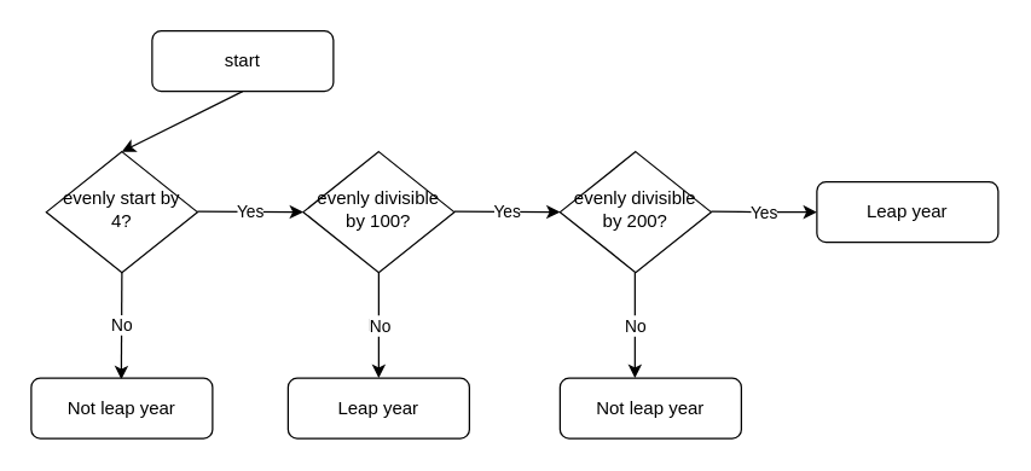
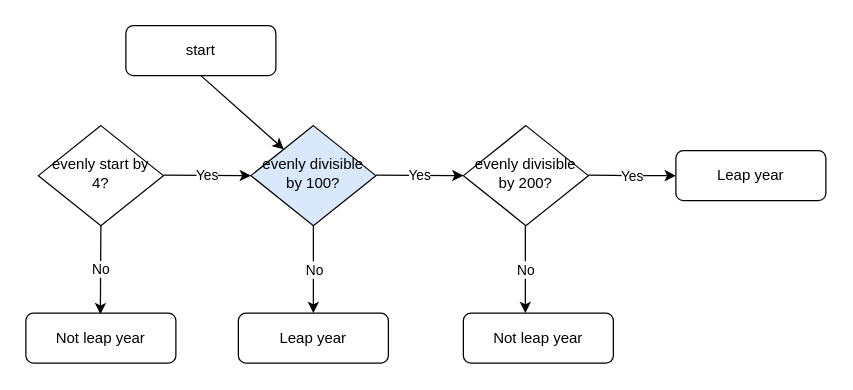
- <mxCell id="10" value="" style="endArrow=classic;html=1;exitX=0.5;exitY=1;exitDx=0;exitDy=0;entryX=0.5;entryY=0;entryDx=0;entryDy=0;" parent="1" source="2" target="3" edge="1"><mxGeometry width="50" height="50" relative="1" as="geometry"><mxPoint x="70" y="110" as="sourcePoint" /><mxPoint x="120" y="60" as="targetPoint" /></mxGeometry></mxCell>
+ <mxCell id="10" value="" style="endArrow=classic;html=1;exitX=0.5;exitY=1;exitDx=0;exitDy=0;" parent="1" source="2" target="5" edge="1"><mxGeometry width="50" height="50" relative="1" as="geometry"><mxPoint x="70" y="110" as="sourcePoint" /><mxPoint x="120" y="60" as="targetPoint" /></mxGeometry></mxCell>
- <mxCell id="5" value="evenly divisible by 100?" style="rhombus;whiteSpace=wrap;html=1;shadow=0;fontFamily=Helvetica;fontSize=12;align=center;strokeWidth=1;spacing=6;spacingTop=-4;" parent="1" vertex="1"><mxGeometry x="200" y="100" width="100" height="80" as="geometry" /></mxCell>
+ <mxCell id="5" value="evenly divisible by 100?" style="rhombus;whiteSpace=wrap;html=1;shadow=0;fontFamily=Helvetica;fontSize=12;align=center;strokeWidth=1;spacing=6;spacingTop=-4;fillColor=#dae8fc;" parent="1" vertex="1"><mxGeometry x="200" y="100" width="100" height="80" as="geometry" /></mxCell>
